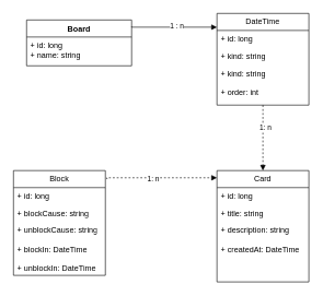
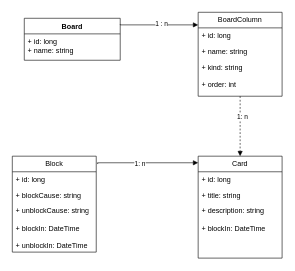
- <mxCell id="4" value="DateTime" style="swimlane;fontStyle=0;childLayout=stackLayout;horizontal=1;startSize=26;fillColor=none;horizontalStack=0;resizeParent=1;resizeParentMax=0;resizeLast=0;collapsible=1;marginBottom=0;whiteSpace=wrap;html=1;" vertex="1" parent="1"><mxGeometry x="330" y="20" width="140" height="140" as="geometry" /></mxCell>
+ <mxCell id="4" value="BoardColumn" style="swimlane;fontStyle=0;childLayout=stackLayout;horizontal=1;startSize=26;fillColor=none;horizontalStack=0;resizeParent=1;resizeParentMax=0;resizeLast=0;collapsible=1;marginBottom=0;whiteSpace=wrap;html=1;" vertex="1" parent="1"><mxGeometry x="330" y="20" width="140" height="140" as="geometry" /></mxCell>
- <mxCell id="8" value="+ kind: string" style="text;strokeColor=none;fillColor=none;align=left;verticalAlign=top;spacingLeft=4;spacingRight=4;overflow=hidden;rotatable=0;points=[[0,0.5],[1,0.5]];portConstraint=eastwest;whiteSpace=wrap;html=1;" vertex="1" parent="4"><mxGeometry y="52" width="140" height="26" as="geometry" /></mxCell>
+ <mxCell id="8" value="+ name: string" style="text;strokeColor=none;fillColor=none;align=left;verticalAlign=top;spacingLeft=4;spacingRight=4;overflow=hidden;rotatable=0;points=[[0,0.5],[1,0.5]];portConstraint=eastwest;whiteSpace=wrap;html=1;" vertex="1" parent="4"><mxGeometry y="52" width="140" height="26" as="geometry" /></mxCell>
- <mxCell id="20" value="" style="endArrow=block;endFill=1;html=1;edgeStyle=orthogonalEdgeStyle;align=left;verticalAlign=top;rounded=0;exitX=1.024;exitY=0.077;exitDx=0;exitDy=0;exitPerimeter=0;dashed=1;" edge="1" parent="1" source="16" target="10"><mxGeometry x="-1" relative="1" as="geometry"><mxPoint x="130" y="150" as="sourcePoint" /><mxPoint x="290" y="150" as="targetPoint" /><Array as="points"><mxPoint x="162" y="272" /><mxPoint x="162" y="271" /></Array></mxGeometry></mxCell>
+ <mxCell id="20" value="" style="endArrow=block;endFill=1;html=1;edgeStyle=orthogonalEdgeStyle;align=left;verticalAlign=top;rounded=0;exitX=1.024;exitY=0.077;exitDx=0;exitDy=0;exitPerimeter=0;" edge="1" parent="1" source="16" target="10"><mxGeometry x="-1" relative="1" as="geometry"><mxPoint x="130" y="150" as="sourcePoint" /><mxPoint x="290" y="150" as="targetPoint" /><Array as="points"><mxPoint x="162" y="272" /><mxPoint x="162" y="271" /></Array></mxGeometry></mxCell>
- <mxCell id="13" value="+ description: string&lt;div&gt;&lt;br&gt;&lt;/div&gt;&lt;div&gt;+ createdAt: DateTime&lt;/div&gt;&lt;div&gt;&lt;br&gt;&lt;/div&gt;" style="text;strokeColor=none;fillColor=none;align=left;verticalAlign=top;spacingLeft=4;spacingRight=4;overflow=hidden;rotatable=0;points=[[0,0.5],[1,0.5]];portConstraint=eastwest;whiteSpace=wrap;html=1;" vertex="1" parent="10"><mxGeometry y="78" width="140" height="92" as="geometry" /></mxCell>
+ <mxCell id="13" value="+ description: string&lt;div&gt;&lt;br&gt;&lt;/div&gt;&lt;div&gt;+ blockIn: DateTime&lt;/div&gt;&lt;div&gt;&lt;br&gt;&lt;/div&gt;" style="text;strokeColor=none;fillColor=none;align=left;verticalAlign=top;spacingLeft=4;spacingRight=4;overflow=hidden;rotatable=0;points=[[0,0.5],[1,0.5]];portConstraint=eastwest;whiteSpace=wrap;html=1;" vertex="1" parent="10"><mxGeometry y="78" width="140" height="92" as="geometry" /></mxCell>
